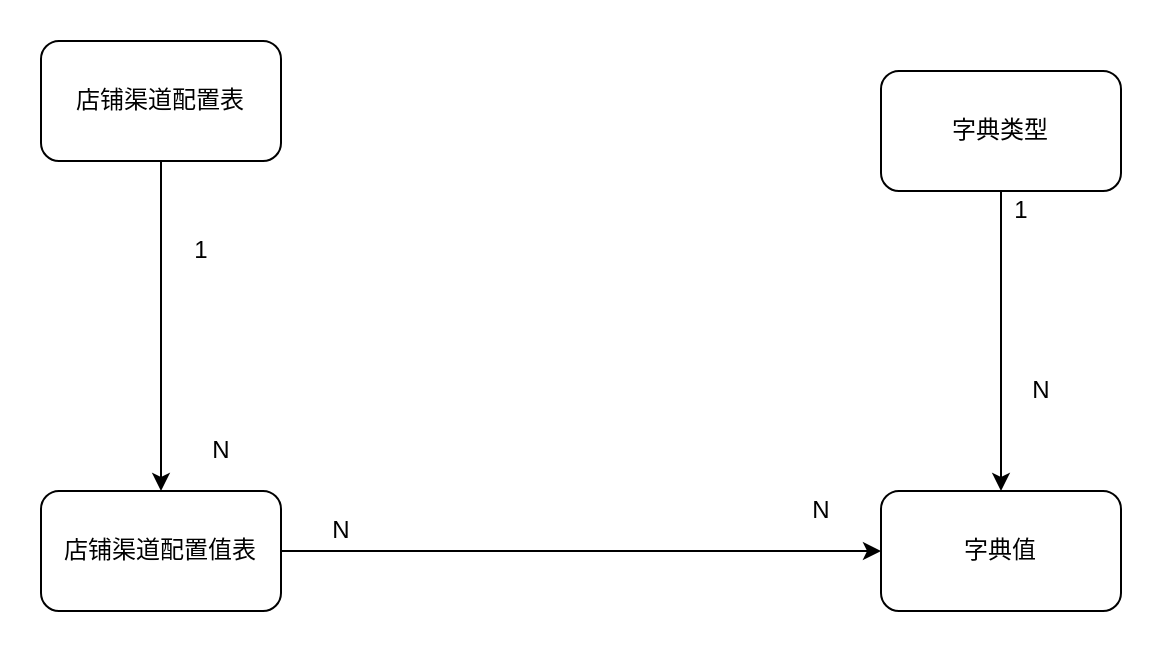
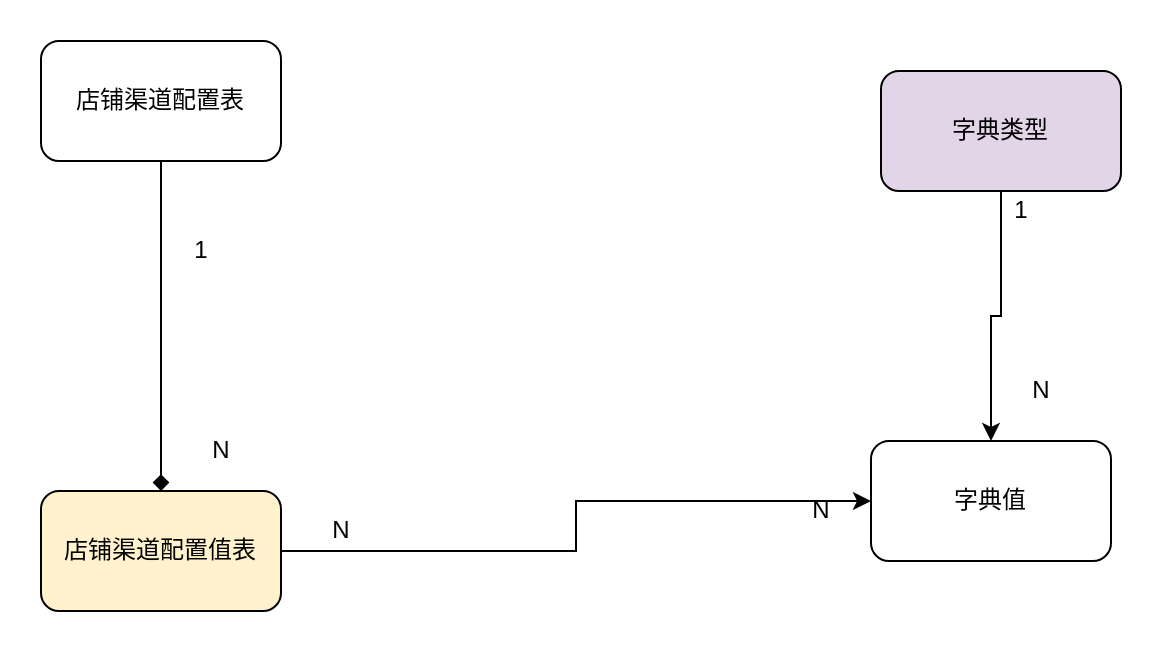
- <mxCell id="3" value="字典类型" style="rounded=1;whiteSpace=wrap;html=1;" vertex="1" parent="1"><mxGeometry x="440" y="35" width="120" height="60" as="geometry" /></mxCell>
+ <mxCell id="3" value="字典类型" style="rounded=1;whiteSpace=wrap;html=1;fillColor=#e1d5e7;" vertex="1" parent="1"><mxGeometry x="440" y="35" width="120" height="60" as="geometry" /></mxCell>
- <mxCell id="7" style="edgeStyle=orthogonalEdgeStyle;rounded=0;orthogonalLoop=1;jettySize=auto;html=1;entryX=0.5;entryY=0;entryDx=0;entryDy=0;" edge="1" parent="1" source="8" target="10"><mxGeometry relative="1" as="geometry" /></mxCell>
+ <mxCell id="7" style="edgeStyle=orthogonalEdgeStyle;rounded=0;orthogonalLoop=1;jettySize=auto;html=1;entryX=0.5;entryY=0;entryDx=0;entryDy=0;endArrow=diamond;" edge="1" parent="1" source="8" target="10"><mxGeometry relative="1" as="geometry" /></mxCell>
- <mxCell id="10" value="店铺渠道配置值表" style="rounded=1;whiteSpace=wrap;html=1;" vertex="1" parent="1"><mxGeometry x="20" y="245" width="120" height="60" as="geometry" /></mxCell>
+ <mxCell id="10" value="店铺渠道配置值表" style="rounded=1;whiteSpace=wrap;html=1;fillColor=#fff2cc;" vertex="1" parent="1"><mxGeometry x="20" y="245" width="120" height="60" as="geometry" /></mxCell>
- <mxCell id="4" value="字典值" style="rounded=1;whiteSpace=wrap;html=1;" vertex="1" parent="1"><mxGeometry x="440" y="245" width="120" height="60" as="geometry" /></mxCell>
+ <mxCell id="4" value="字典值" style="rounded=1;whiteSpace=wrap;html=1;" vertex="1" parent="1"><mxGeometry x="435" y="220" width="120" height="60" as="geometry" /></mxCell>
